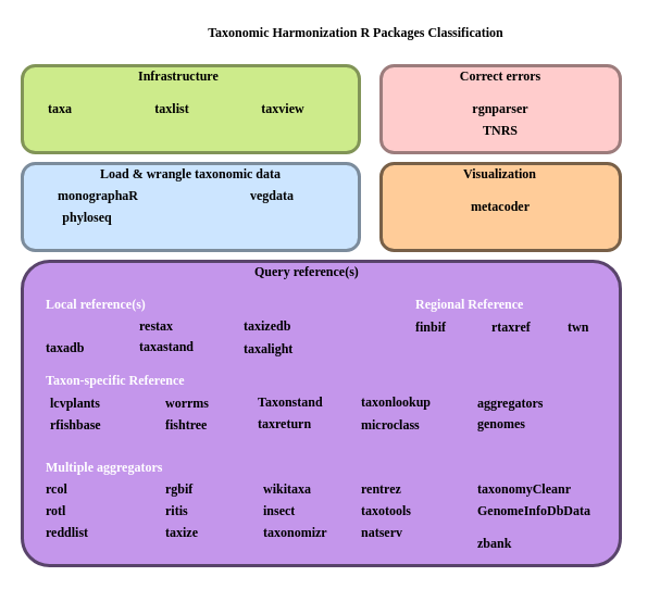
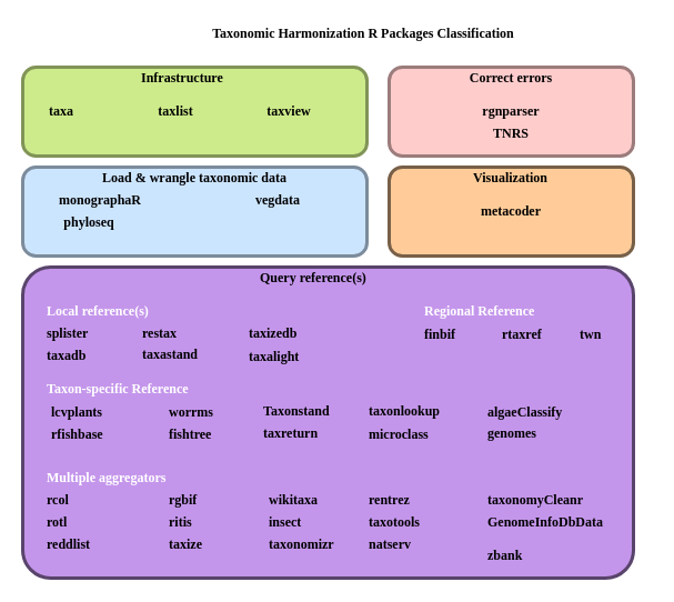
+ <mxCell id="37" value="splister" style="text;html=1;strokeColor=none;fillColor=none;align=left;verticalAlign=middle;whiteSpace=wrap;rounded=0;fontFamily=Lucida Console;fontStyle=1" vertex="1" parent="1"><mxGeometry x="40" y="290" width="70" height="20" as="geometry" /></mxCell>
- <mxCell id="19" value="aggregators" style="text;html=1;strokeColor=none;fillColor=none;align=left;verticalAlign=middle;whiteSpace=wrap;rounded=0;fontFamily=Lucida Console;fontStyle=1" vertex="1" parent="1"><mxGeometry x="437" y="361" width="96.5" height="20" as="geometry" /></mxCell>
+ <mxCell id="19" value="algaeClassify" style="text;html=1;strokeColor=none;fillColor=none;align=left;verticalAlign=middle;whiteSpace=wrap;rounded=0;fontFamily=Lucida Console;fontStyle=1" vertex="1" parent="1"><mxGeometry x="437" y="361" width="96.5" height="20" as="geometry" /></mxCell>
